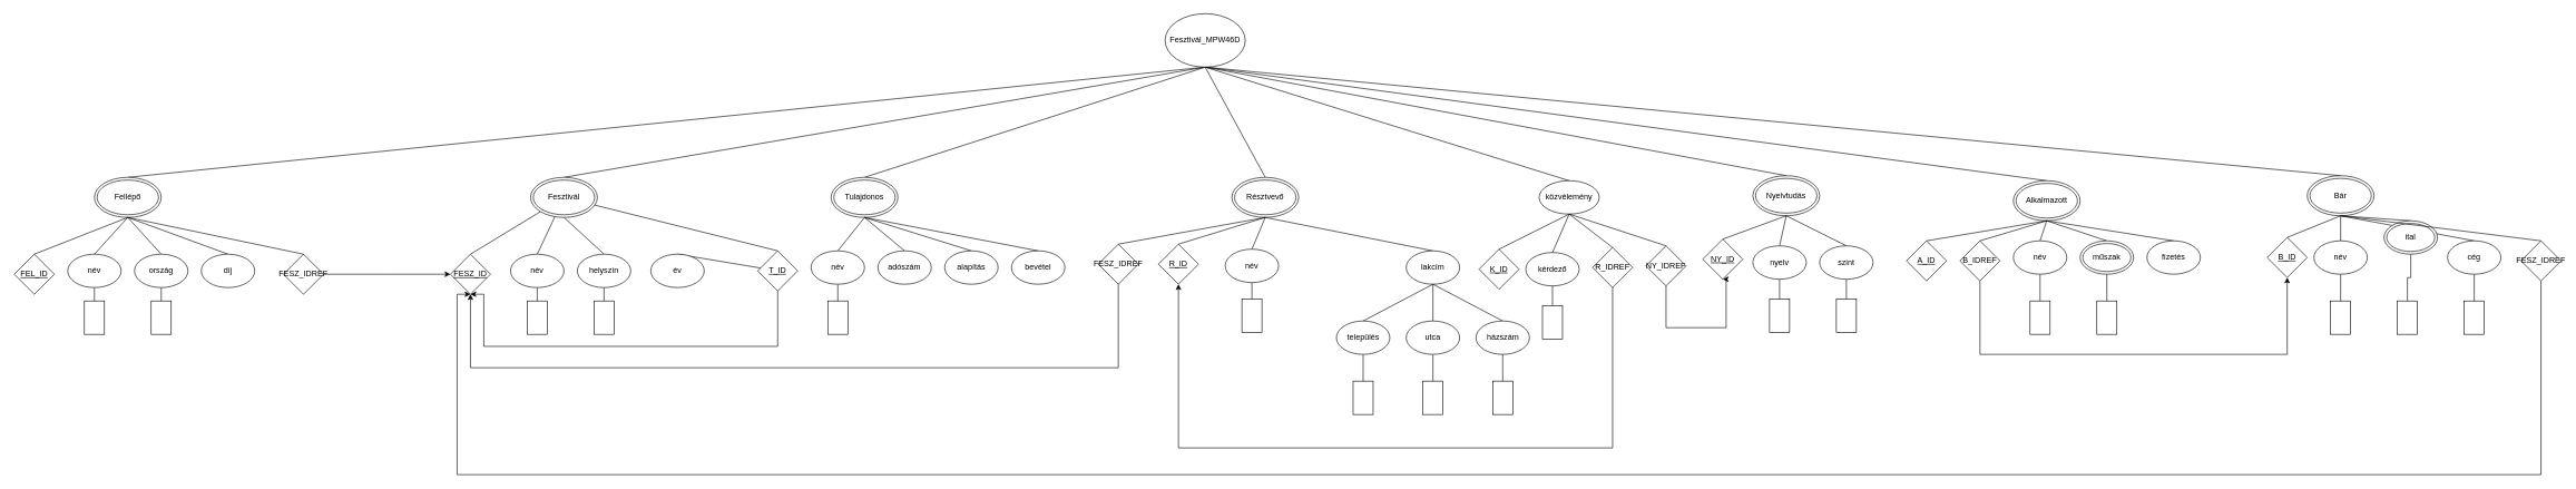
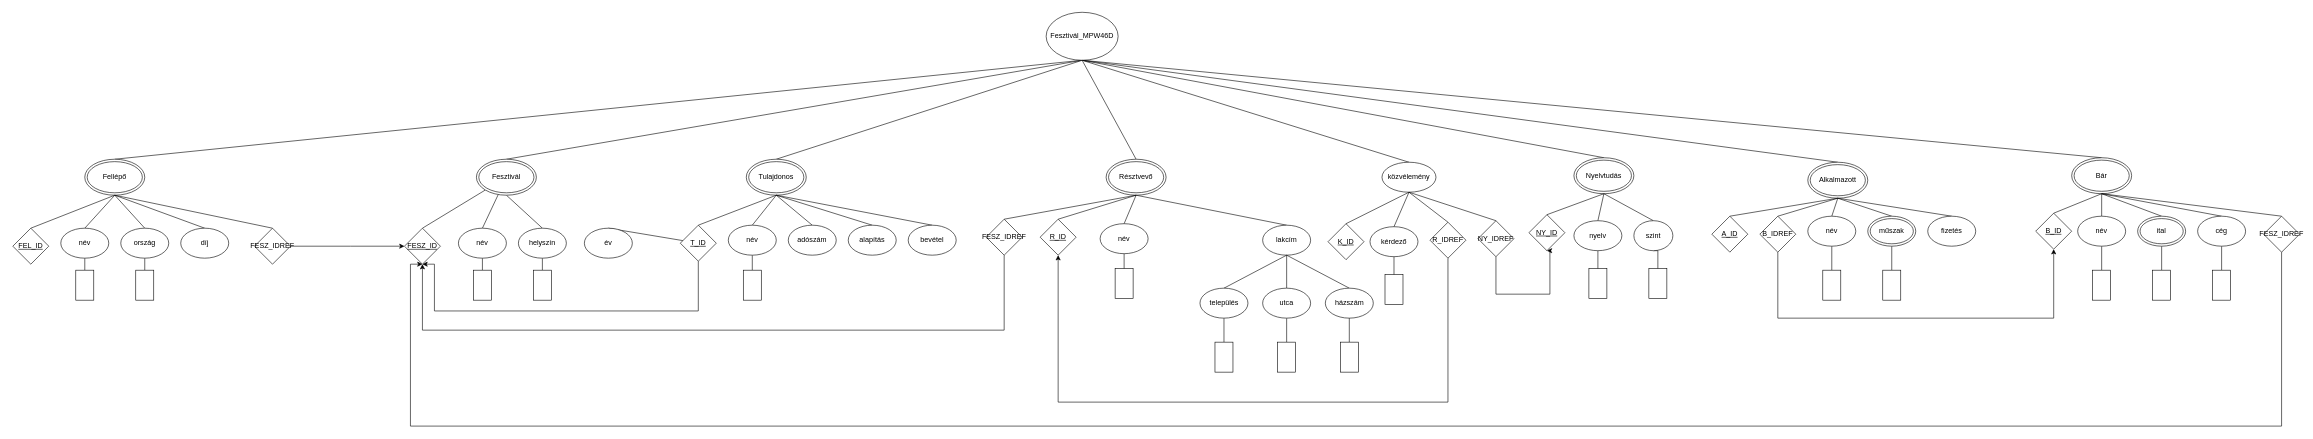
- <mxCell id="21" style="rounded=0;orthogonalLoop=1;jettySize=auto;html=1;exitX=0.5;exitY=0;exitDx=0;exitDy=0;endArrow=none;endFill=0;" parent="1" source="23" target="13" edge="1"><mxGeometry relative="1" as="geometry" /></mxCell>
+ <mxCell id="21" style="rounded=0;orthogonalLoop=1;jettySize=auto;html=1;exitX=0.5;exitY=0;exitDx=0;exitDy=0;entryX=0.5;entryY=1;entryDx=0;entryDy=0;endArrow=none;endFill=0;" parent="1" source="23" target="15" edge="1"><mxGeometry relative="1" as="geometry" /></mxCell>
- <mxCell id="52" value="ital" style="ellipse;shape=doubleEllipse;whiteSpace=wrap;html=1;" parent="1" vertex="1"><mxGeometry x="3568" y="330" width="80" height="50" as="geometry" /></mxCell>
+ <mxCell id="52" value="ital" style="ellipse;shape=doubleEllipse;whiteSpace=wrap;html=1;" parent="1" vertex="1"><mxGeometry x="3563" y="360" width="80" height="50" as="geometry" /></mxCell>
- <mxCell id="91" value="szint" style="ellipse;whiteSpace=wrap;html=1;" parent="1" vertex="1"><mxGeometry x="2723" y="367.5" width="80" height="50" as="geometry" /></mxCell>
+ <mxCell id="91" value="szint" style="ellipse;whiteSpace=wrap;html=1;" parent="1" vertex="1"><mxGeometry x="2723" y="367.5" width="65" height="50" as="geometry" /></mxCell>
